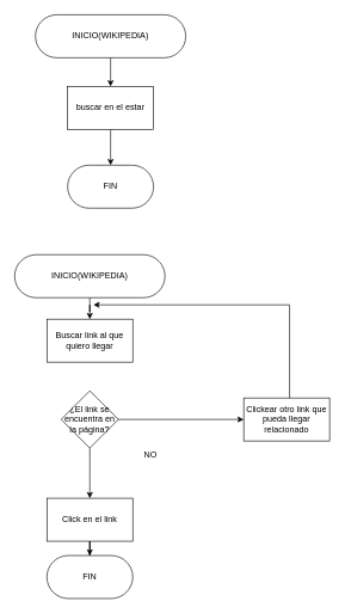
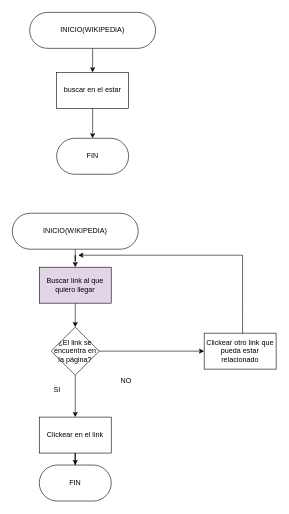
- <mxCell id="19" value="Buscar link al que quiero llegar" style="rounded=0;whiteSpace=wrap;html=1;" vertex="1" parent="1"><mxGeometry x="65" y="445" width="120" height="60" as="geometry" /></mxCell>
+ <mxCell id="19" value="Buscar link al que quiero llegar" style="rounded=0;whiteSpace=wrap;html=1;fillColor=#e1d5e7;" vertex="1" parent="1"><mxGeometry x="65" y="445" width="120" height="60" as="geometry" /></mxCell>
+ <mxCell id="18" style="edgeStyle=orthogonalEdgeStyle;rounded=0;orthogonalLoop=1;jettySize=auto;html=1;exitX=0.5;exitY=1;exitDx=0;exitDy=0;entryX=0.5;entryY=0;entryDx=0;entryDy=0;" edge="1" parent="1" source="19" target="10"><mxGeometry relative="1" as="geometry" /></mxCell>
- <mxCell id="16" value="Clickear otro link que pueda llegar relacionado" style="rounded=0;whiteSpace=wrap;html=1;" vertex="1" parent="1"><mxGeometry x="340" y="555" width="120" height="60" as="geometry" /></mxCell>
+ <mxCell id="16" value="Clickear otro link que pueda estar relacionado" style="rounded=0;whiteSpace=wrap;html=1;" vertex="1" parent="1"><mxGeometry x="340" y="555" width="120" height="60" as="geometry" /></mxCell>
+ <mxCell id="15" value="SI" style="text;html=1;strokeColor=none;fillColor=none;align=center;verticalAlign=middle;whiteSpace=wrap;rounded=0;" vertex="1" parent="1"><mxGeometry x="65" y="635" width="60" height="30" as="geometry" /></mxCell>
- <mxCell id="12" value="Click en el link" style="rounded=0;whiteSpace=wrap;html=1;" vertex="1" parent="1"><mxGeometry x="65" y="695" width="120" height="60" as="geometry" /></mxCell>
+ <mxCell id="12" value="Clickear en el link" style="rounded=0;whiteSpace=wrap;html=1;" vertex="1" parent="1"><mxGeometry x="65" y="695" width="120" height="60" as="geometry" /></mxCell>
